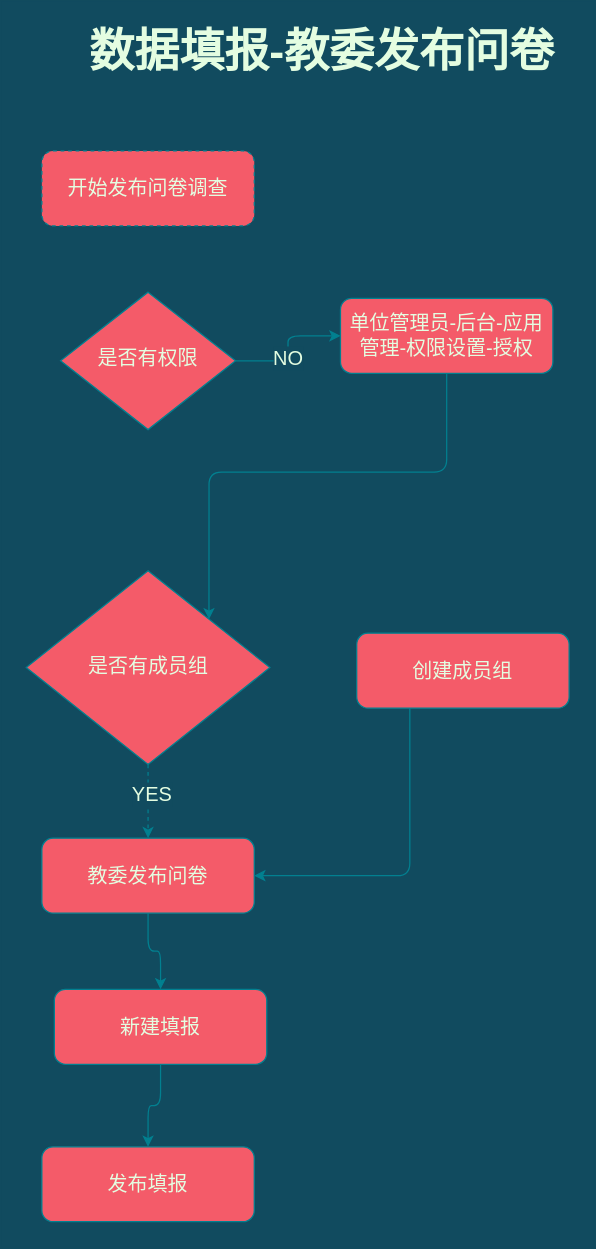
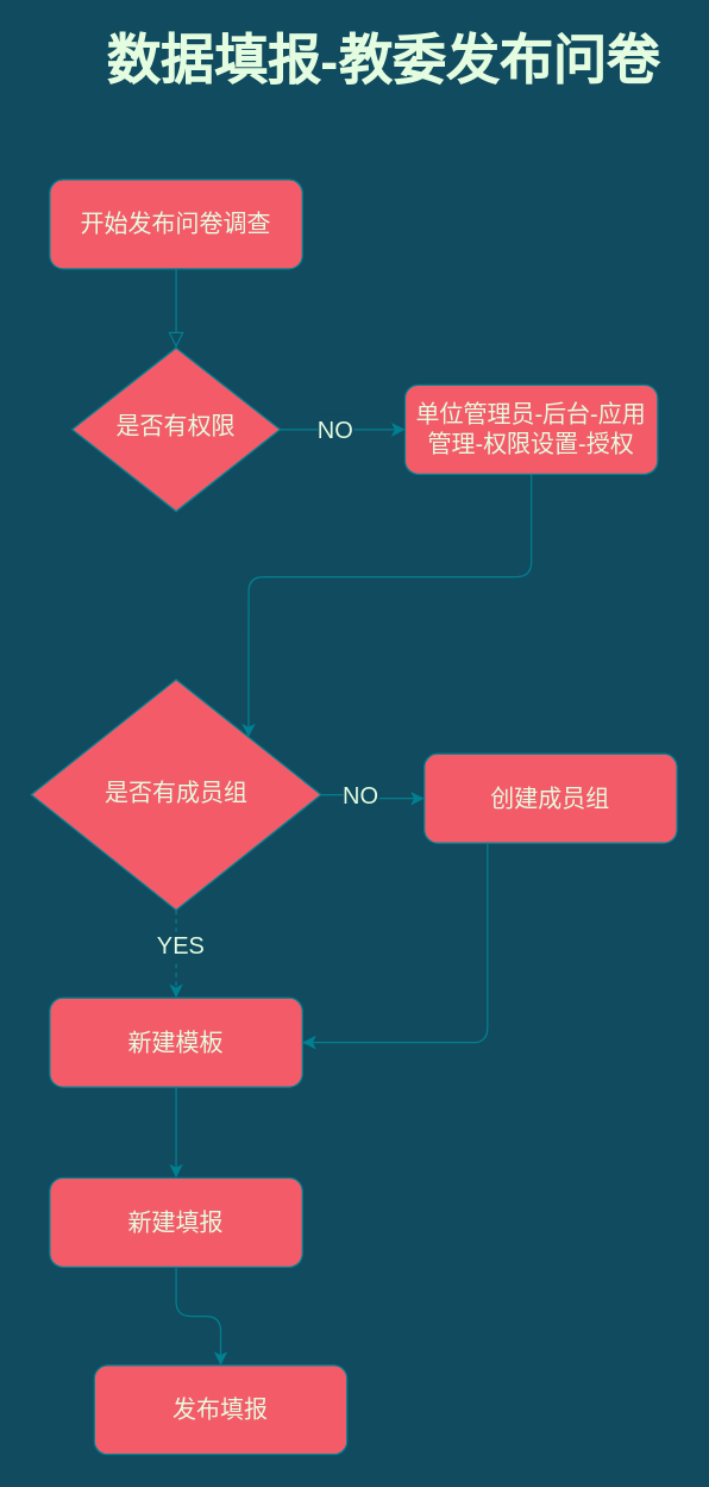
- <mxCell id="3" value="开始发布问卷调查" style="rounded=1;whiteSpace=wrap;html=1;fontSize=16;glass=0;strokeWidth=1;shadow=0;fillColor=#F45B69;strokeColor=#028090;fontColor=#E4FDE1;dashed=1;" parent="1" vertex="1"><mxGeometry x="33" y="120" width="170" height="60" as="geometry" /></mxCell>
+ <mxCell id="3" value="开始发布问卷调查" style="rounded=1;whiteSpace=wrap;html=1;fontSize=16;glass=0;strokeWidth=1;shadow=0;fillColor=#F45B69;strokeColor=#028090;fontColor=#E4FDE1;" parent="1" vertex="1"><mxGeometry x="33" y="120" width="170" height="60" as="geometry" /></mxCell>
+ <mxCell id="2" value="" style="rounded=0;html=1;jettySize=auto;orthogonalLoop=1;fontSize=11;endArrow=block;endFill=0;endSize=8;strokeWidth=1;shadow=0;labelBackgroundColor=none;edgeStyle=orthogonalEdgeStyle;strokeColor=#028090;fontColor=#E4FDE1;" parent="1" source="3" target="6" edge="1"><mxGeometry relative="1" as="geometry" /></mxCell>
- <mxCell id="10" value="单位管理员-后台-应用管理-权限设置-授权" style="rounded=1;whiteSpace=wrap;html=1;fontSize=16;glass=0;strokeWidth=1;shadow=0;fillColor=#F45B69;strokeColor=#028090;fontColor=#E4FDE1;" parent="1" vertex="1"><mxGeometry x="272" y="238" width="170" height="60" as="geometry" /></mxCell>
+ <mxCell id="10" value="单位管理员-后台-应用管理-权限设置-授权" style="rounded=1;whiteSpace=wrap;html=1;fontSize=16;glass=0;strokeWidth=1;shadow=0;fillColor=#F45B69;strokeColor=#028090;fontColor=#E4FDE1;" parent="1" vertex="1"><mxGeometry x="272" y="258" width="170" height="60" as="geometry" /></mxCell>
+ <mxCell id="15" value="" style="edgeStyle=orthogonalEdgeStyle;curved=0;rounded=1;sketch=0;orthogonalLoop=1;jettySize=auto;html=1;fontSize=16;fontColor=#E4FDE1;strokeColor=#028090;fillColor=#F45B69;labelBackgroundColor=#114B5F;" parent="1" source="19" target="8" edge="1"><mxGeometry relative="1" as="geometry" /></mxCell>
+ <mxCell id="16" value="NO" style="edgeLabel;html=1;align=center;verticalAlign=middle;resizable=0;points=[];fontSize=16;fontColor=#E4FDE1;labelBackgroundColor=#114B5F;" parent="15" vertex="1" connectable="0"><mxGeometry x="-0.277" relative="1" as="geometry"><mxPoint as="offset" /></mxGeometry></mxCell>
- <mxCell id="12" value="教委发布问卷" style="rounded=1;whiteSpace=wrap;html=1;fontSize=16;glass=0;strokeWidth=1;shadow=0;fillColor=#F45B69;strokeColor=#028090;fontColor=#E4FDE1;" parent="1" vertex="1"><mxGeometry x="33" y="670" width="170" height="60" as="geometry" /></mxCell>
+ <mxCell id="12" value="新建模板" style="rounded=1;whiteSpace=wrap;html=1;fontSize=16;glass=0;strokeWidth=1;shadow=0;fillColor=#F45B69;strokeColor=#028090;fontColor=#E4FDE1;" parent="1" vertex="1"><mxGeometry x="33" y="670" width="170" height="60" as="geometry" /></mxCell>
- <mxCell id="14" value="&lt;span&gt;新建填报&lt;/span&gt;" style="rounded=1;whiteSpace=wrap;html=1;fontSize=16;glass=0;strokeWidth=1;shadow=0;fillColor=#F45B69;strokeColor=#028090;fontColor=#E4FDE1;" parent="1" vertex="1"><mxGeometry x="43" y="791" width="170" height="60" as="geometry" /></mxCell>
+ <mxCell id="14" value="&lt;span&gt;新建填报&lt;/span&gt;" style="rounded=1;whiteSpace=wrap;html=1;fontSize=16;glass=0;strokeWidth=1;shadow=0;fillColor=#F45B69;strokeColor=#028090;fontColor=#E4FDE1;" parent="1" vertex="1"><mxGeometry x="33" y="791" width="170" height="60" as="geometry" /></mxCell>
- <mxCell id="20" value="&lt;span&gt;发布填报&lt;/span&gt;" style="rounded=1;whiteSpace=wrap;html=1;fontSize=16;glass=0;strokeWidth=1;shadow=0;fillColor=#F45B69;strokeColor=#028090;fontColor=#E4FDE1;" parent="1" vertex="1"><mxGeometry x="33" y="917" width="170" height="60" as="geometry" /></mxCell>
+ <mxCell id="20" value="&lt;span&gt;发布填报&lt;/span&gt;" style="rounded=1;whiteSpace=wrap;html=1;fontSize=16;glass=0;strokeWidth=1;shadow=0;fillColor=#F45B69;strokeColor=#028090;fontColor=#E4FDE1;" parent="1" vertex="1"><mxGeometry x="63" y="917" width="170" height="60" as="geometry" /></mxCell>
